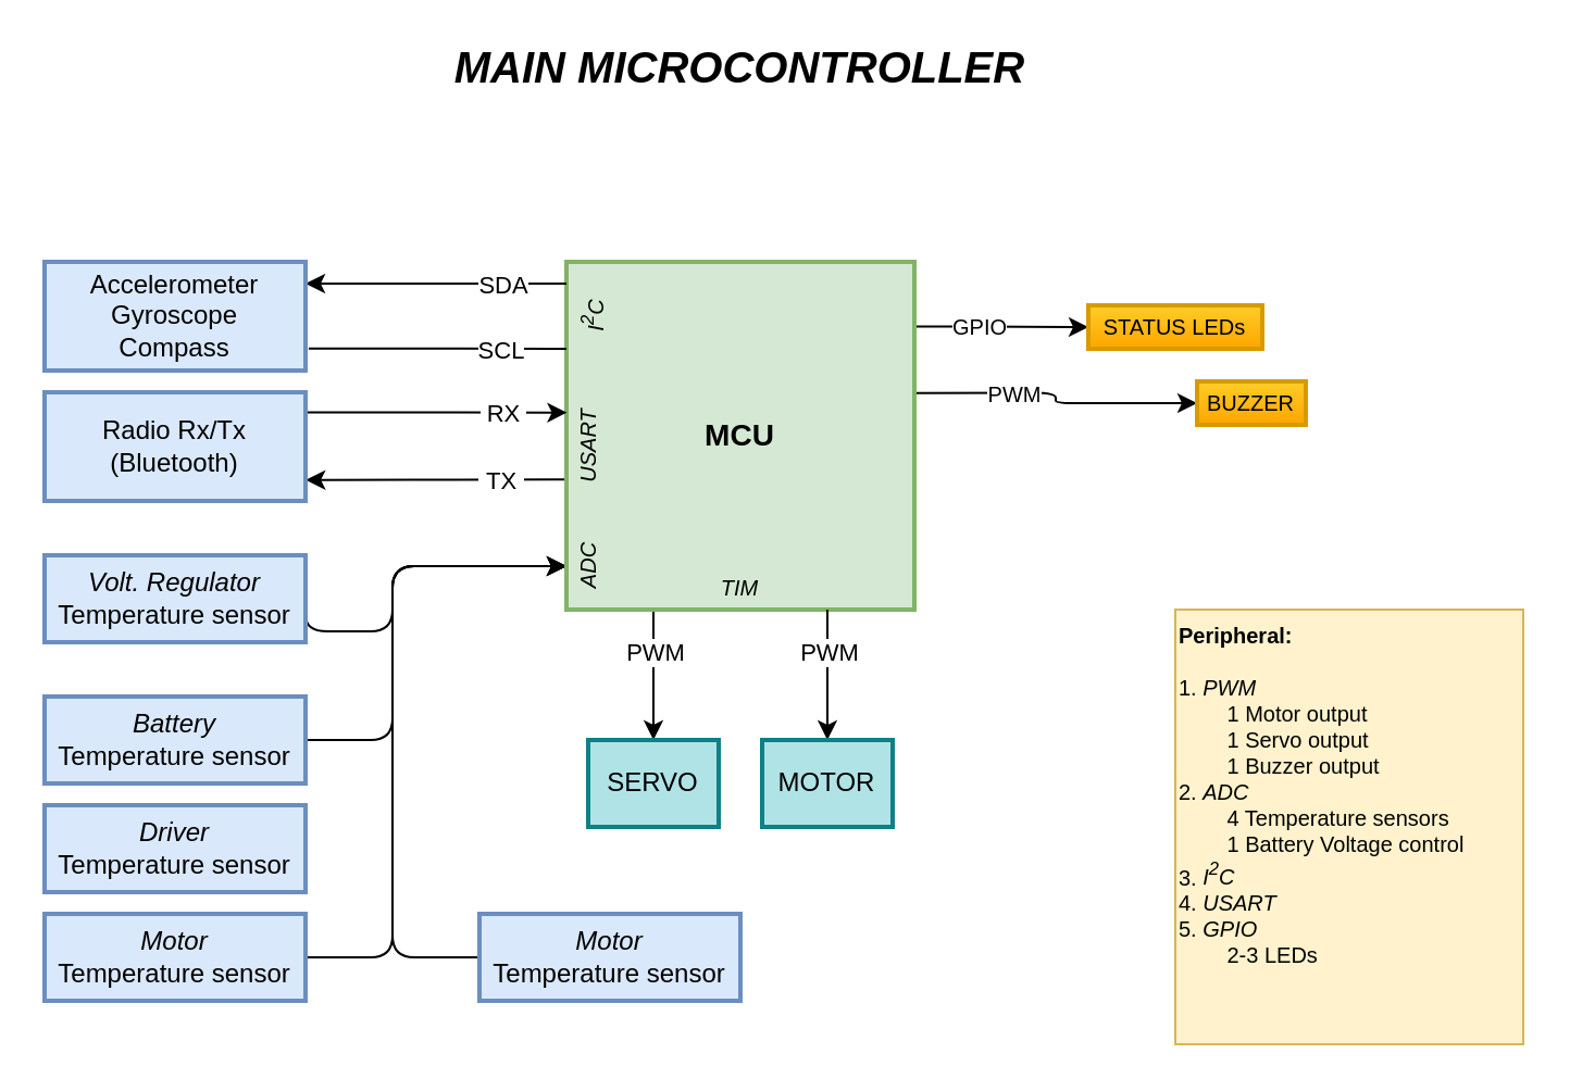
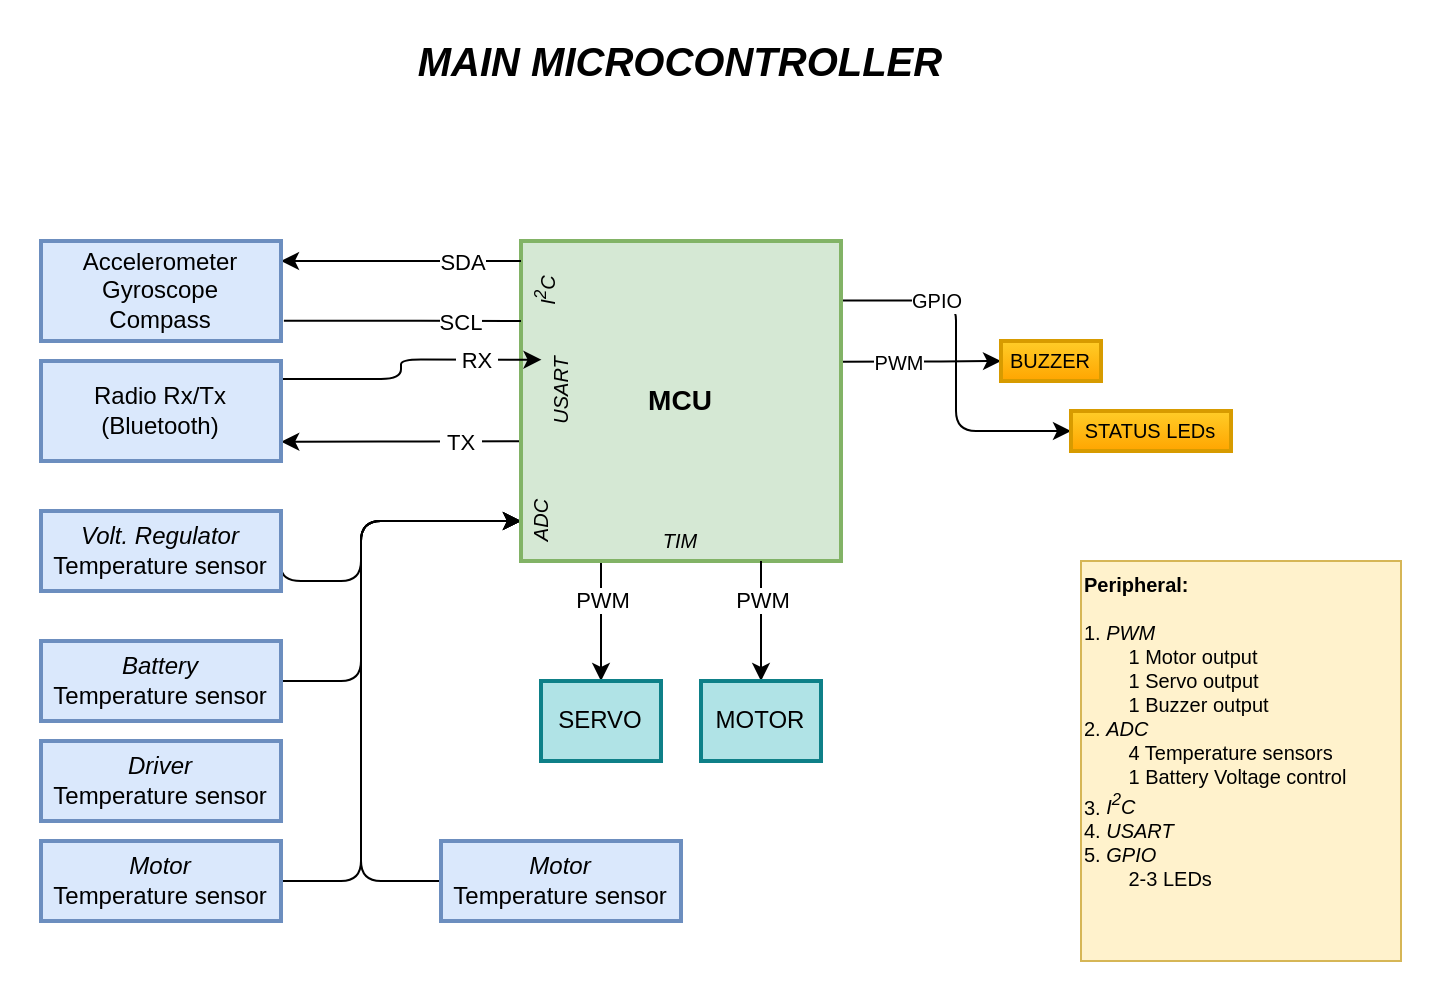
- <mxCell id="28" value="STATUS LEDs" style="rounded=0;whiteSpace=wrap;html=1;fontSize=10;strokeWidth=2;horizontal=1;fillColor=#ffcd28;strokeColor=#d79b00;gradientColor=#ffa500;" parent="1" vertex="1"><mxGeometry x="500" y="140" width="80" height="20" as="geometry" /></mxCell>
+ <mxCell id="28" value="STATUS LEDs" style="rounded=0;whiteSpace=wrap;html=1;fontSize=10;strokeWidth=2;horizontal=1;fillColor=#ffcd28;strokeColor=#d79b00;gradientColor=#ffa500;" parent="1" vertex="1"><mxGeometry x="535" y="205" width="80" height="20" as="geometry" /></mxCell>
- <mxCell id="29" value="BUZZER" style="rounded=0;whiteSpace=wrap;html=1;fontSize=10;strokeWidth=2;horizontal=1;fillColor=#ffcd28;strokeColor=#d79b00;gradientColor=#ffa500;" parent="1" vertex="1"><mxGeometry x="550" y="175" width="50" height="20" as="geometry" /></mxCell>
+ <mxCell id="29" value="BUZZER" style="rounded=0;whiteSpace=wrap;html=1;fontSize=10;strokeWidth=2;horizontal=1;fillColor=#ffcd28;strokeColor=#d79b00;gradientColor=#ffa500;" parent="1" vertex="1"><mxGeometry x="500" y="170" width="50" height="20" as="geometry" /></mxCell>
- <mxCell id="30" value="USART" style="text;html=1;strokeColor=none;fillColor=none;align=center;verticalAlign=middle;whiteSpace=wrap;rounded=0;labelBackgroundColor=none;labelBorderColor=none;fontSize=10;fontStyle=2;horizontal=0;" parent="1" vertex="1"><mxGeometry x="260" y="185" width="20" height="40" as="geometry" /></mxCell>
+ <mxCell id="30" value="USART" style="text;html=1;strokeColor=none;fillColor=none;align=center;verticalAlign=middle;whiteSpace=wrap;rounded=0;labelBackgroundColor=none;labelBorderColor=none;fontSize=10;fontStyle=2;horizontal=0;" parent="1" vertex="1"><mxGeometry x="270" y="175" width="20" height="40" as="geometry" /></mxCell>
